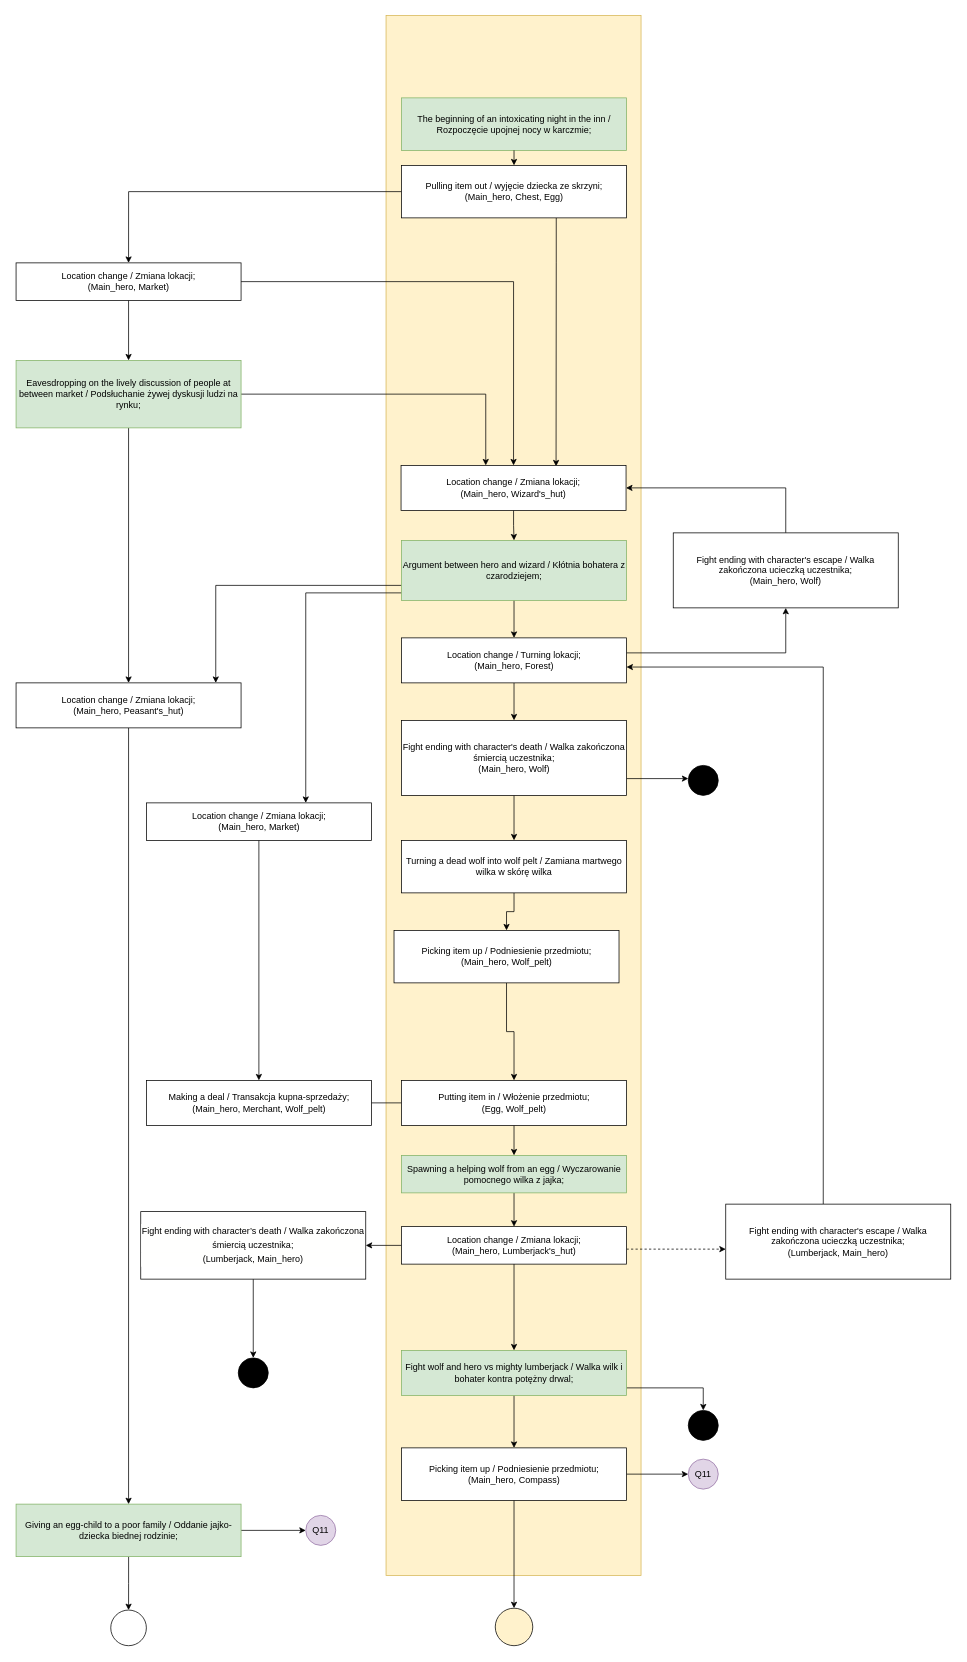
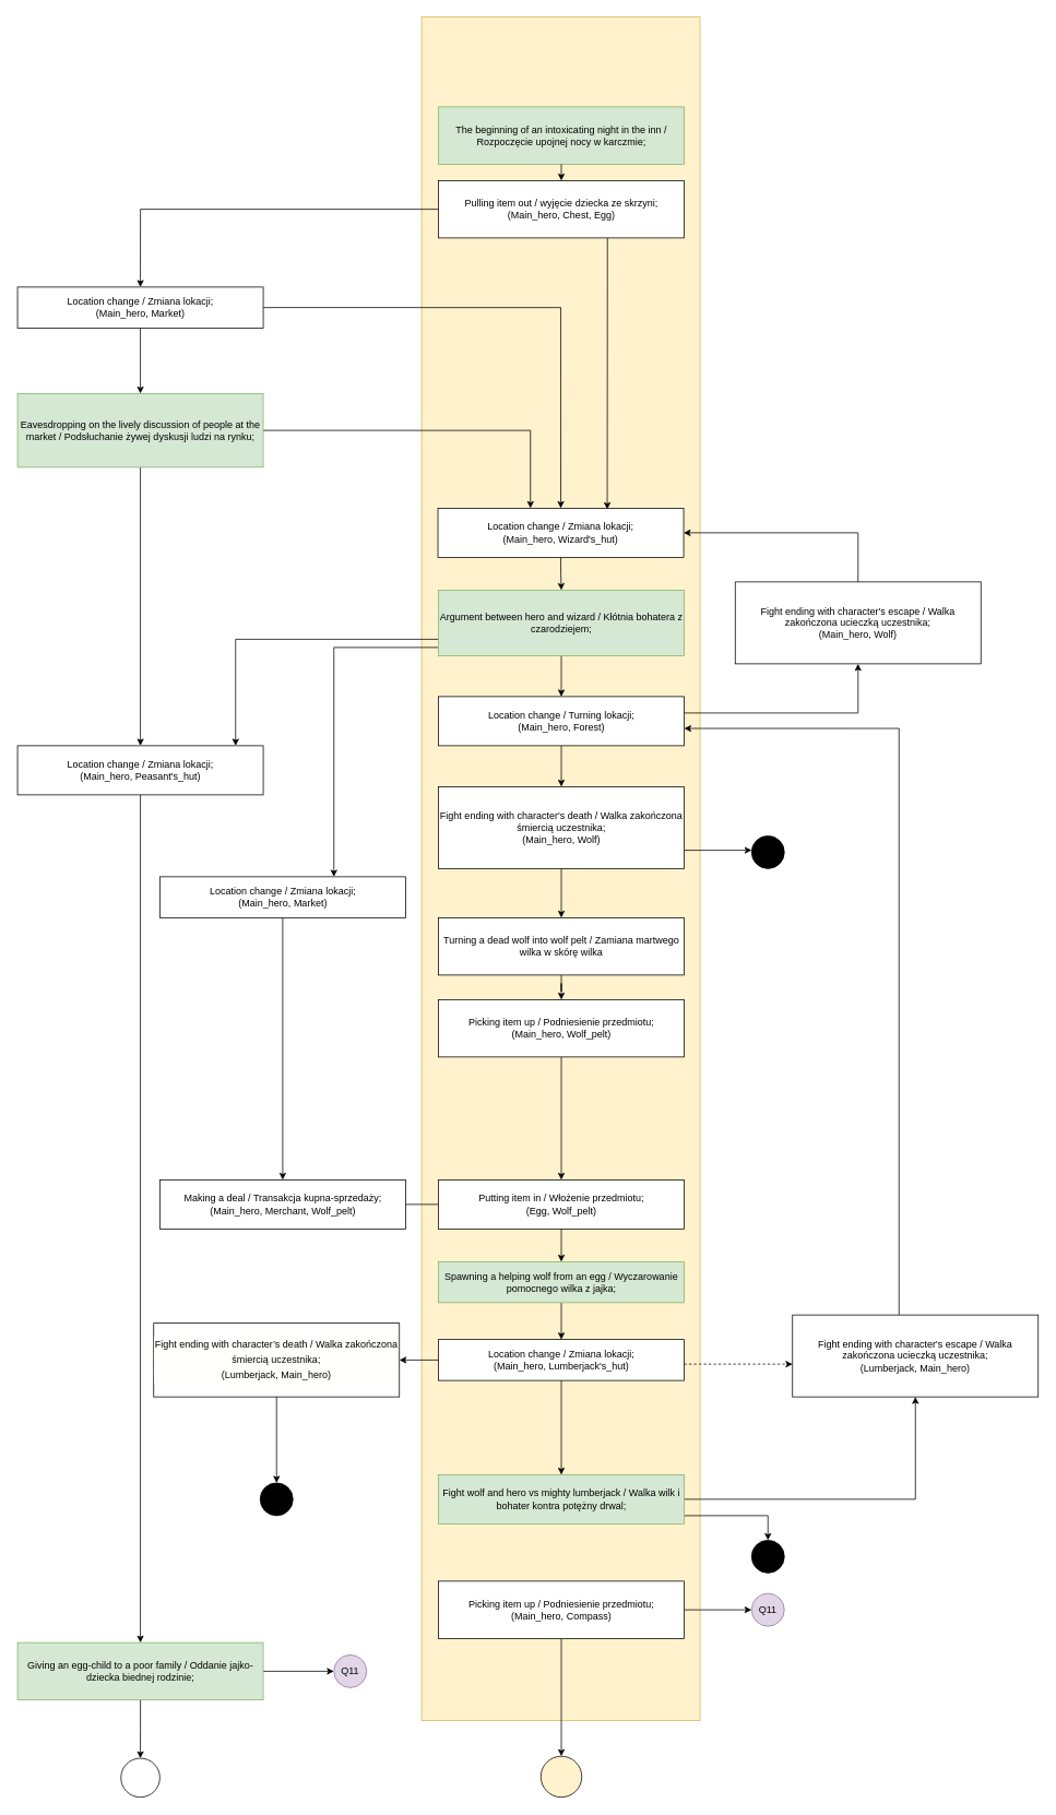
- <mxCell id="13" value="Eavesdropping on the lively discussion of people at between market / Podsłuchanie żywej dyskusji ludzi na rynku;" style="rounded=0;whiteSpace=wrap;html=1;fillColor=#d5e8d4;strokeColor=#82b366;" parent="1" vertex="1"><mxGeometry x="20.75" y="480" width="300" height="90" as="geometry" /></mxCell>
+ <mxCell id="13" value="Eavesdropping on the lively discussion of people at the market / Podsłuchanie żywej dyskusji ludzi na rynku;" style="rounded=0;whiteSpace=wrap;html=1;fillColor=#d5e8d4;strokeColor=#82b366;" parent="1" vertex="1"><mxGeometry x="20.75" y="480" width="300" height="90" as="geometry" /></mxCell>
- <mxCell id="36" value="Picking item up / Podniesienie przedmiotu;&lt;br&gt;(Main_hero, Wolf_pelt)" style="rounded=0;whiteSpace=wrap;html=1;" parent="1" vertex="1"><mxGeometry x="524.69" y="1240" width="300" height="70" as="geometry" /></mxCell>
+ <mxCell id="36" value="Picking item up / Podniesienie przedmiotu;&lt;br&gt;(Main_hero, Wolf_pelt)" style="rounded=0;whiteSpace=wrap;html=1;" parent="1" vertex="1"><mxGeometry x="534.69" y="1220" width="300" height="70" as="geometry" /></mxCell>
- <mxCell id="42" style="edgeStyle=orthogonalEdgeStyle;rounded=0;orthogonalLoop=1;jettySize=auto;html=1;entryX=0.5;entryY=0;entryDx=0;entryDy=0;" parent="1" source="44" target="47" edge="1"><mxGeometry relative="1" as="geometry" /></mxCell>
+ <mxCell id="42" style="edgeStyle=orthogonalEdgeStyle;rounded=0;orthogonalLoop=1;jettySize=auto;html=1;" parent="1" source="44" target="63" edge="1"><mxGeometry relative="1" as="geometry" /></mxCell>
